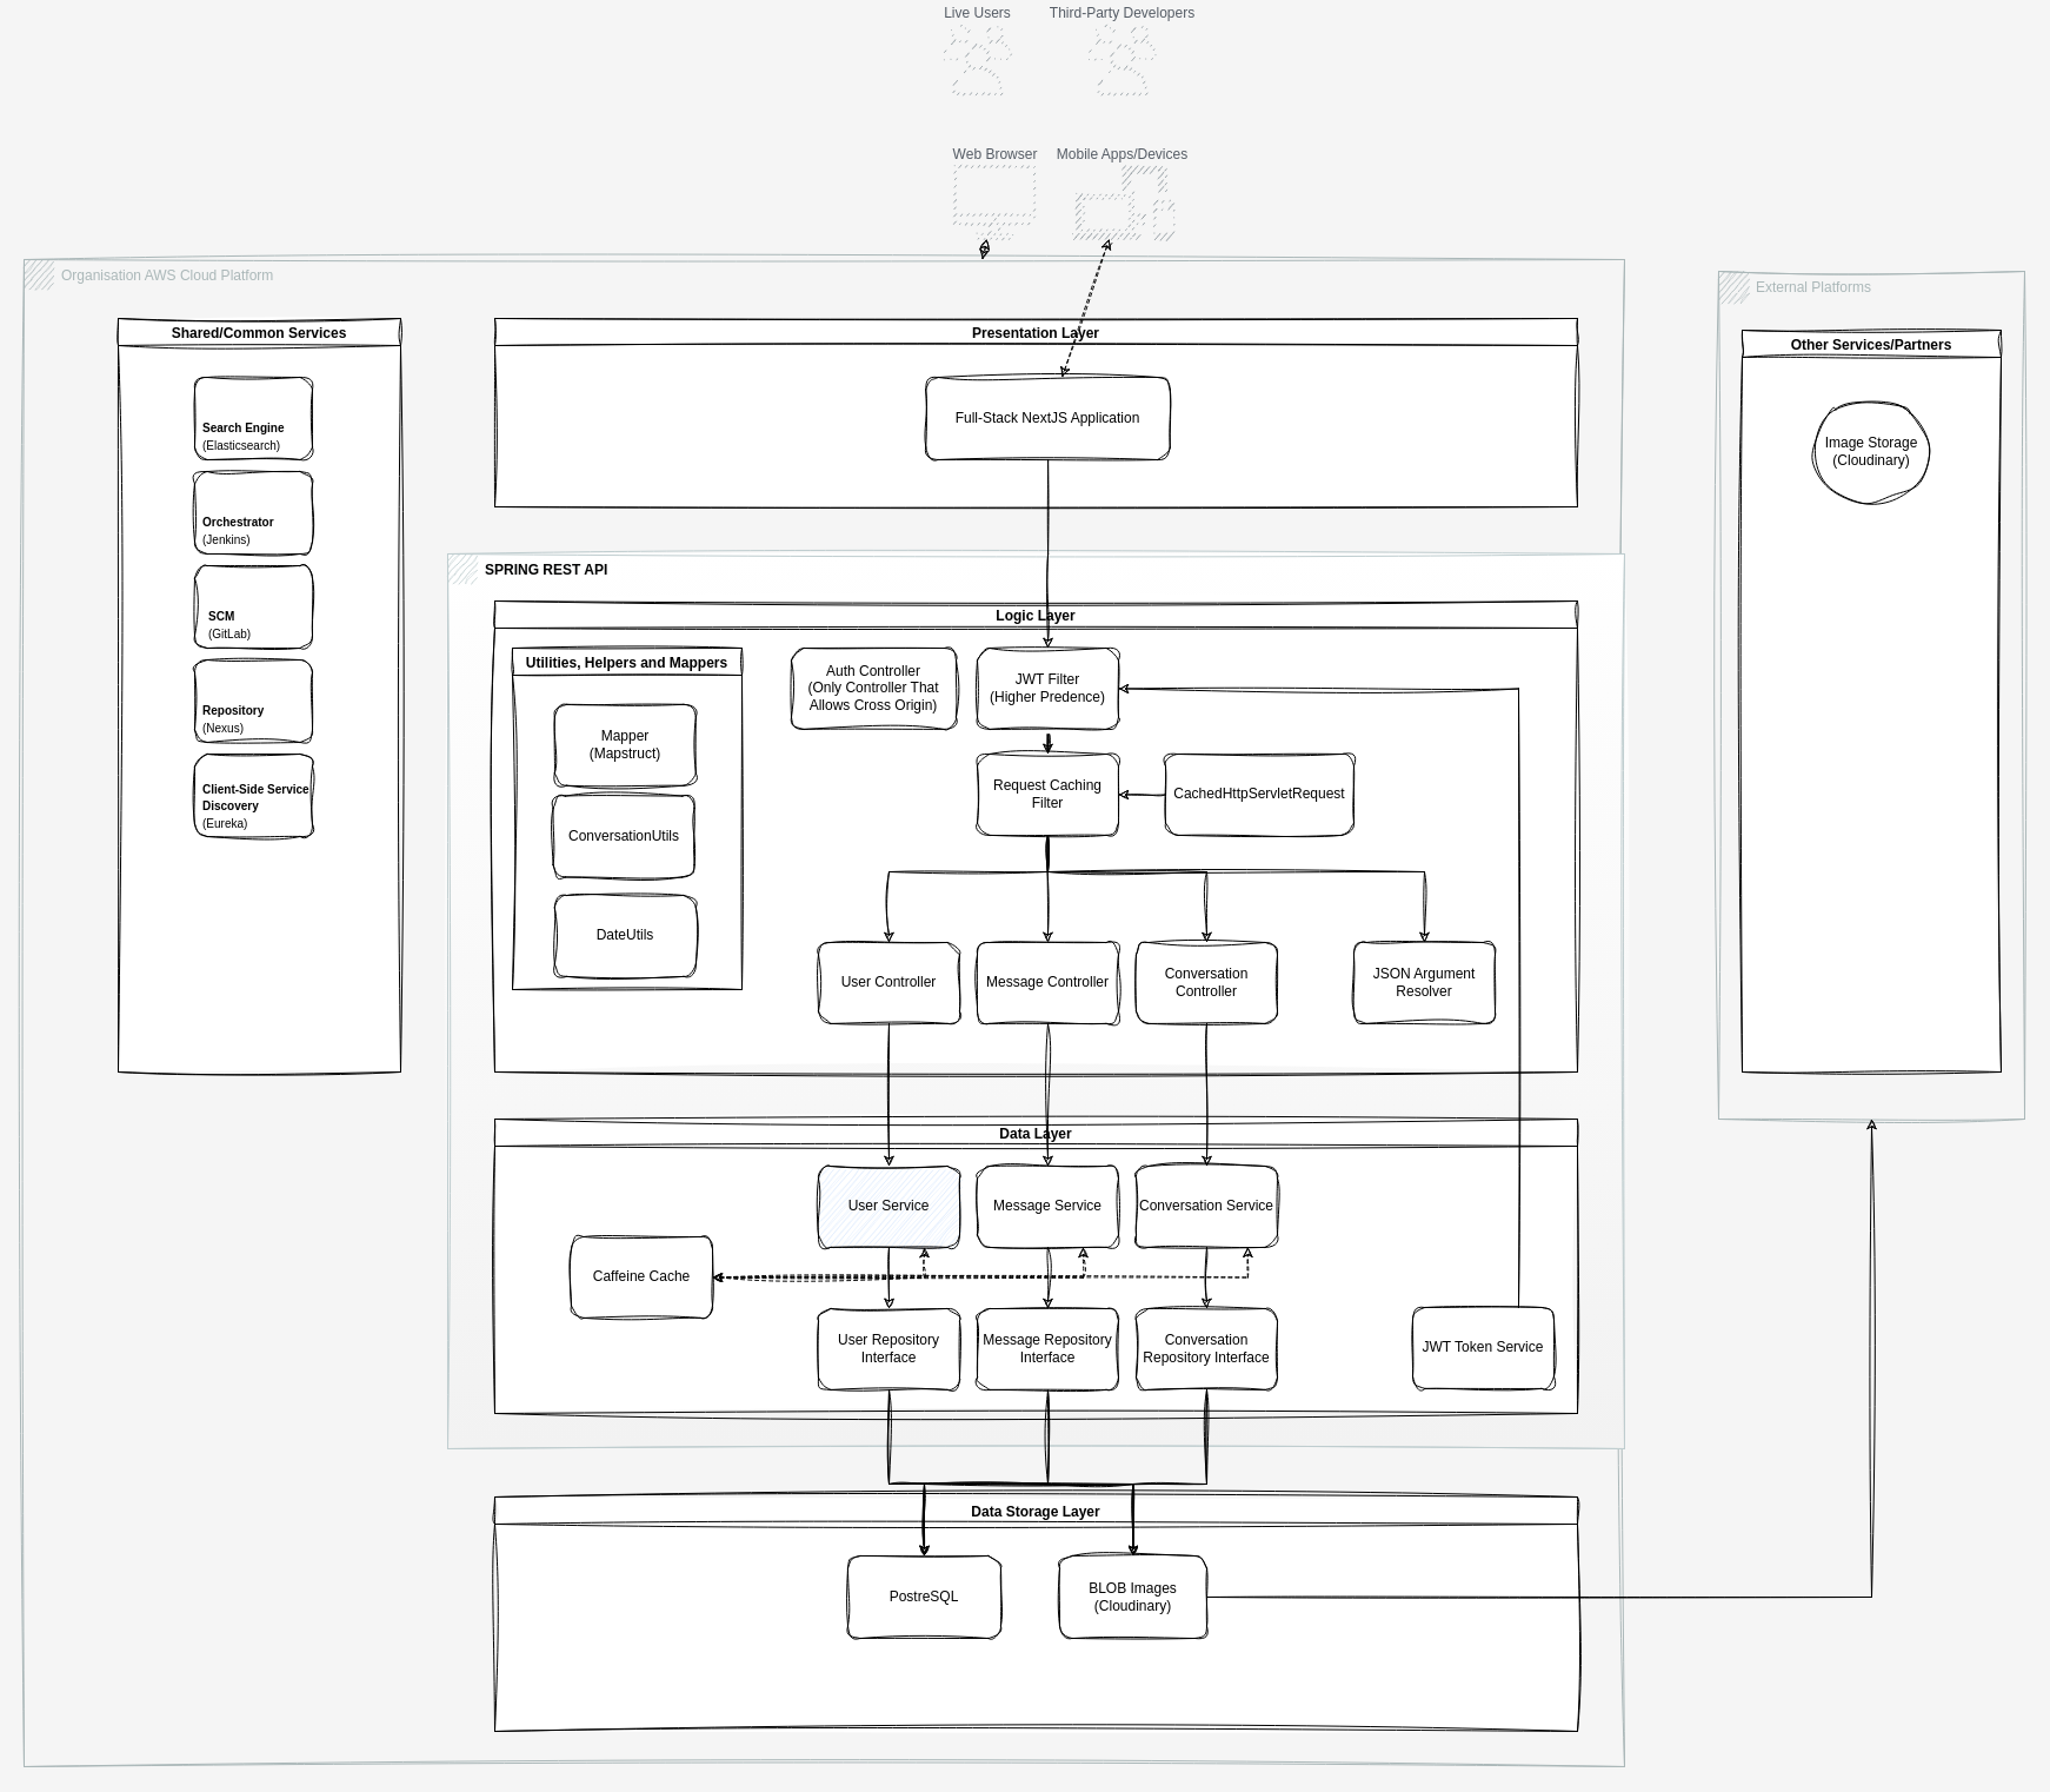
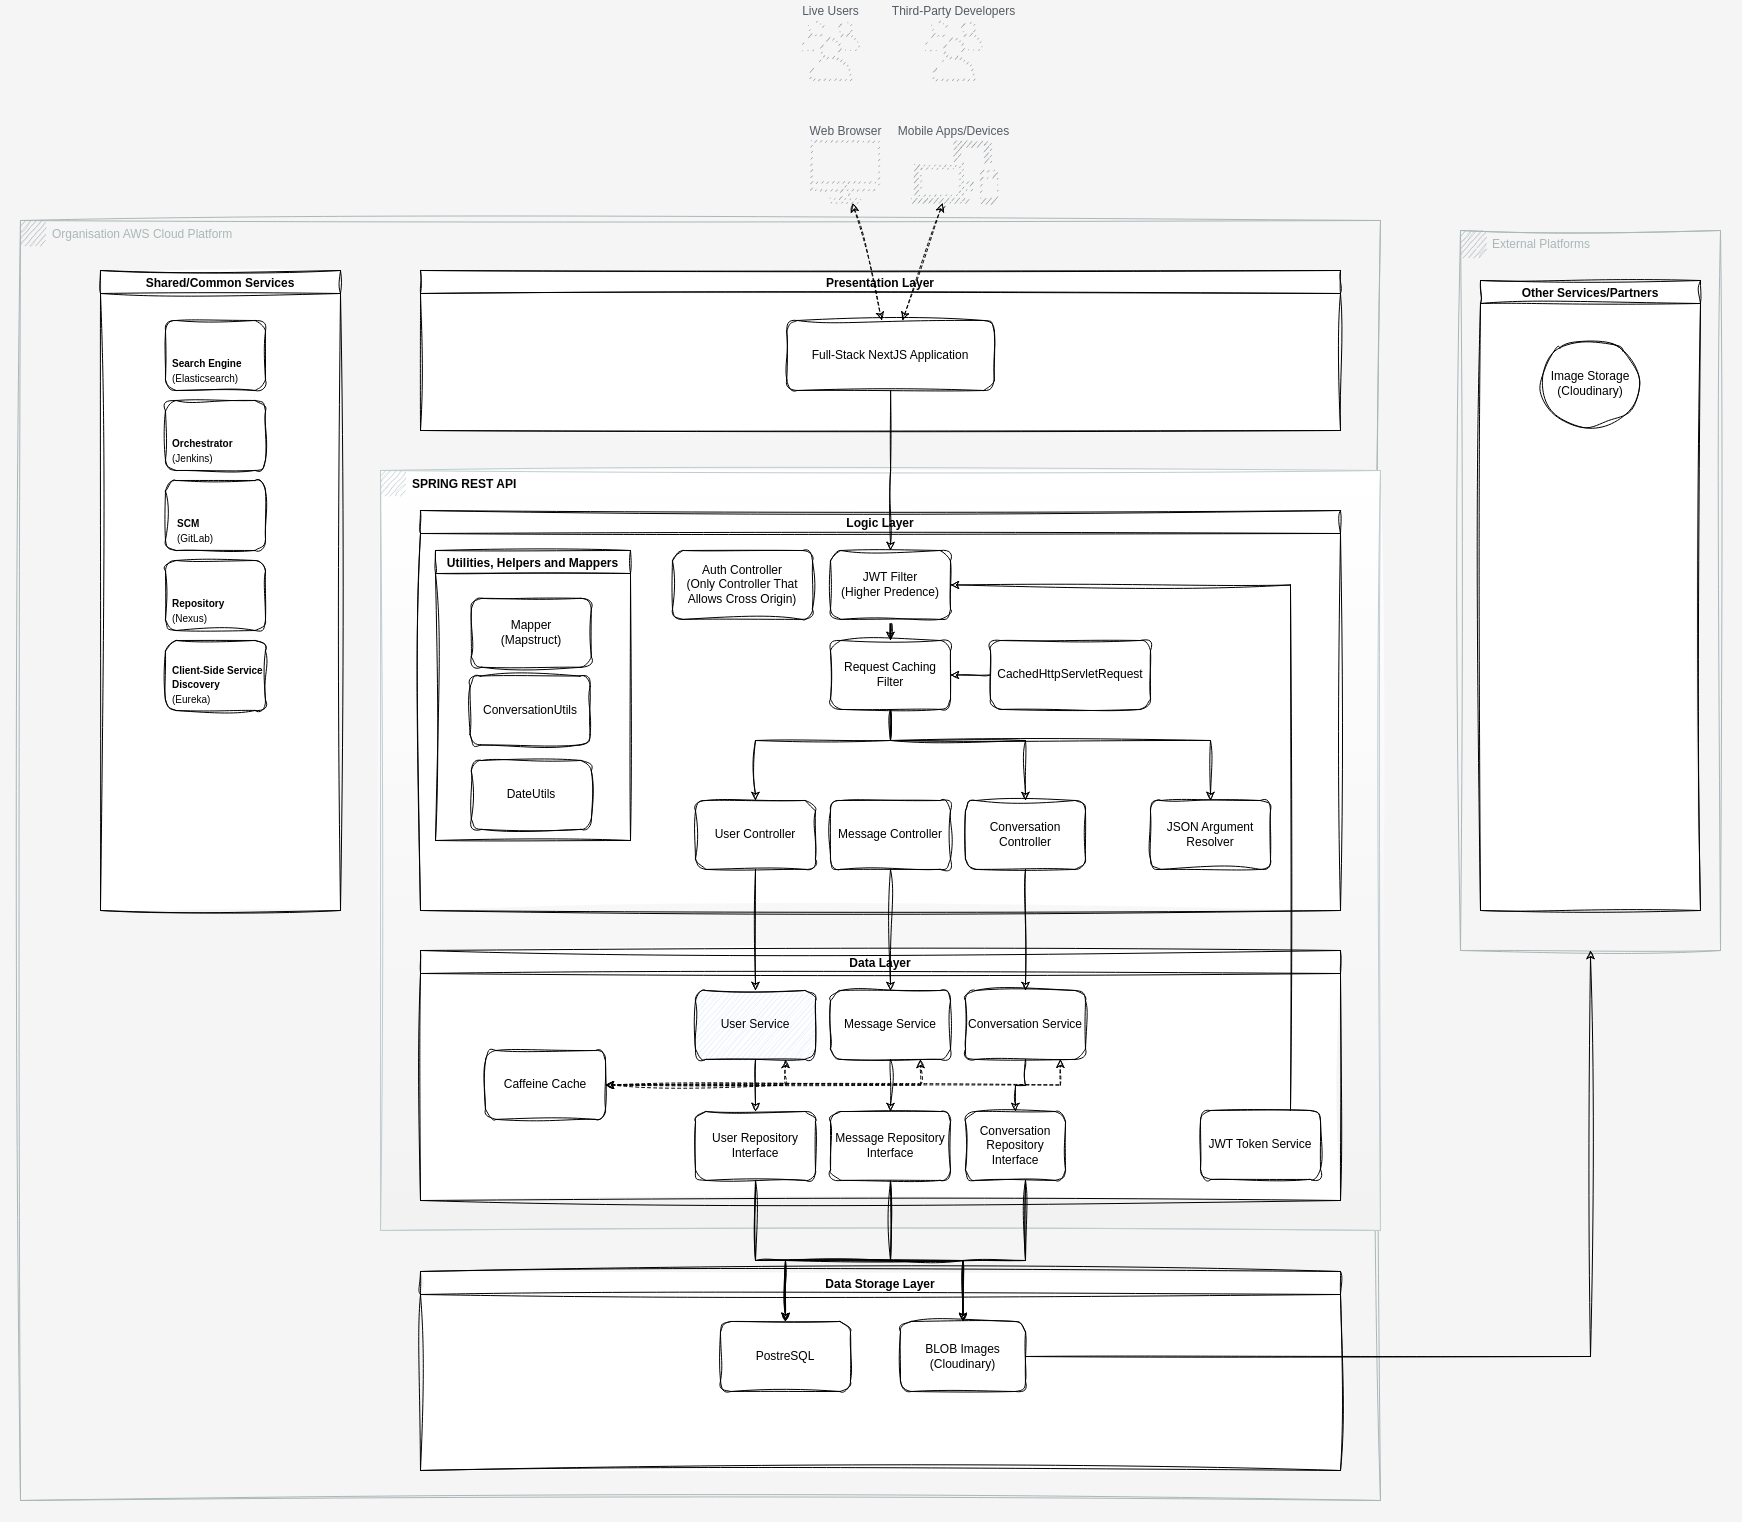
- <mxCell id="24" value="" style="endArrow=classic;html=1;startArrow=classic;startFill=1;dashed=1;sketch=1;curveFitting=1;jiggle=2;" parent="1" source="23" target="2" edge="1"><mxGeometry width="50" height="50" relative="1" as="geometry"><mxPoint x="830" y="270" as="sourcePoint" /><mxPoint x="990" y="630" as="targetPoint" /></mxGeometry></mxCell>
+ <mxCell id="24" value="" style="endArrow=classic;html=1;startArrow=classic;startFill=1;dashed=1;sketch=1;curveFitting=1;jiggle=2;" parent="1" source="23" target="15" edge="1"><mxGeometry width="50" height="50" relative="1" as="geometry"><mxPoint x="830" y="270" as="sourcePoint" /><mxPoint x="990" y="630" as="targetPoint" /></mxGeometry></mxCell>
- <mxCell id="30" value="" style="edgeStyle=orthogonalEdgeStyle;rounded=0;orthogonalLoop=1;jettySize=auto;html=1;fontFamily=Helvetica;fontSize=12;fontColor=default;sketch=1;curveFitting=1;jiggle=2;" edge="1" parent="26" source="34" target="37"><mxGeometry relative="1" as="geometry" /></mxCell>
- <mxCell id="67" value="Conversation Repository Interface" style="rounded=1;whiteSpace=wrap;html=1;sketch=1;curveFitting=1;jiggle=2;" vertex="1" parent="1"><mxGeometry x="965" y="1111" width="120" height="68.92" as="geometry" /></mxCell>
+ <mxCell id="67" value="Conversation Repository Interface" style="rounded=1;whiteSpace=wrap;html=1;sketch=1;curveFitting=1;jiggle=2;" vertex="1" parent="1"><mxGeometry x="965" y="1111" width="100" height="68.92" as="geometry" /></mxCell>
